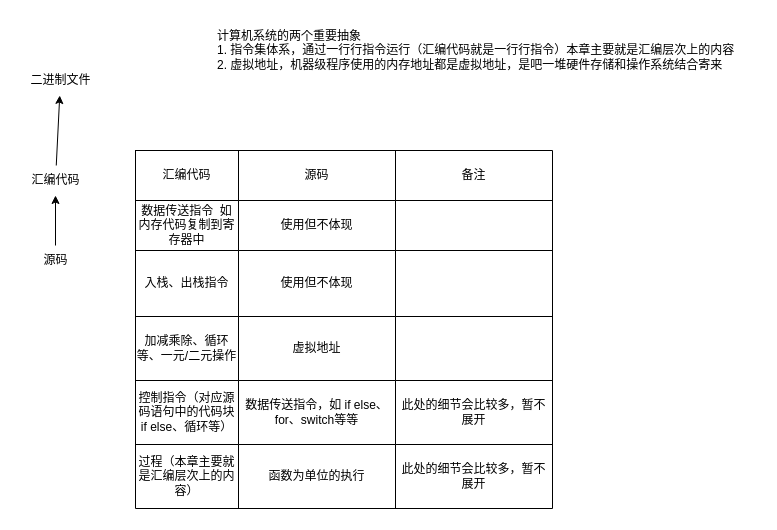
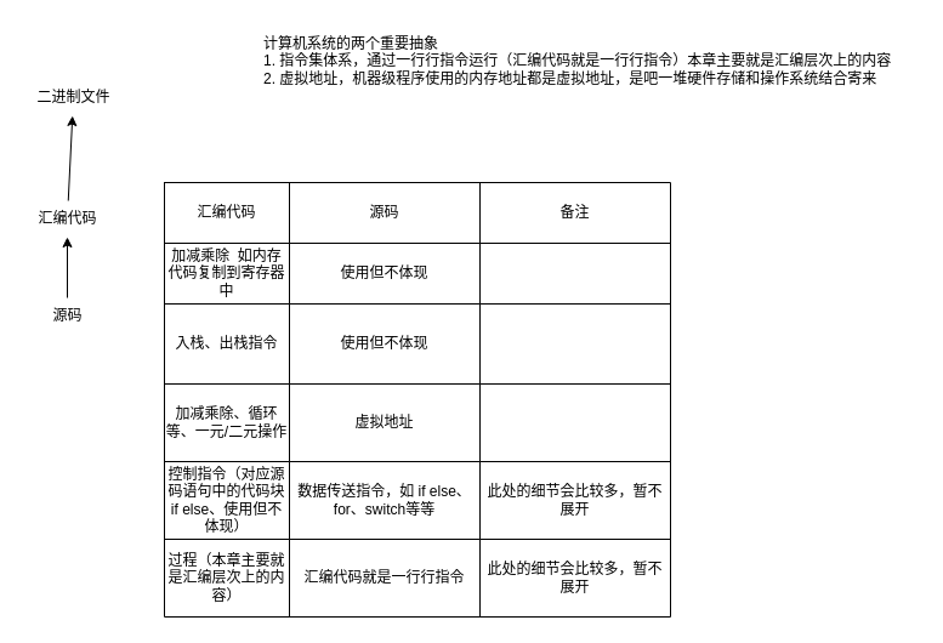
- <mxCell id="14" value="&lt;span style=&quot;&quot;&gt;数据传送指令&amp;nbsp; 如内存代码复制到寄存器中&lt;/span&gt;" style="shape=partialRectangle;html=1;whiteSpace=wrap;connectable=0;overflow=hidden;fillColor=none;top=0;left=0;bottom=0;right=0;pointerEvents=1;" vertex="1" parent="13"><mxGeometry width="103" height="50" as="geometry"><mxRectangle width="103" height="50" as="alternateBounds" /></mxGeometry></mxCell>
+ <mxCell id="14" value="&lt;span style=&quot;&quot;&gt;加减乘除&amp;nbsp; 如内存代码复制到寄存器中&lt;/span&gt;" style="shape=partialRectangle;html=1;whiteSpace=wrap;connectable=0;overflow=hidden;fillColor=none;top=0;left=0;bottom=0;right=0;pointerEvents=1;" vertex="1" parent="13"><mxGeometry width="103" height="50" as="geometry"><mxRectangle width="103" height="50" as="alternateBounds" /></mxGeometry></mxCell>
- <mxCell id="26" value="&lt;span style=&quot;text-align: left;&quot;&gt;控制指令（对应源码语句中的代码块if else、循环等）&lt;/span&gt;" style="shape=partialRectangle;html=1;whiteSpace=wrap;connectable=0;overflow=hidden;fillColor=none;top=0;left=0;bottom=0;right=0;pointerEvents=1;" vertex="1" parent="25"><mxGeometry width="103" height="64" as="geometry"><mxRectangle width="103" height="64" as="alternateBounds" /></mxGeometry></mxCell>
+ <mxCell id="26" value="&lt;span style=&quot;text-align: left;&quot;&gt;控制指令（对应源码语句中的代码块if else、使用但不体现）&lt;/span&gt;" style="shape=partialRectangle;html=1;whiteSpace=wrap;connectable=0;overflow=hidden;fillColor=none;top=0;left=0;bottom=0;right=0;pointerEvents=1;" vertex="1" parent="25"><mxGeometry width="103" height="64" as="geometry"><mxRectangle width="103" height="64" as="alternateBounds" /></mxGeometry></mxCell>
- <mxCell id="31" value="函数为单位的执行" style="shape=partialRectangle;html=1;whiteSpace=wrap;connectable=0;overflow=hidden;fillColor=none;top=0;left=0;bottom=0;right=0;pointerEvents=1;" vertex="1" parent="29"><mxGeometry x="103" width="157" height="64" as="geometry"><mxRectangle width="157" height="64" as="alternateBounds" /></mxGeometry></mxCell>
+ <mxCell id="31" value="汇编代码就是一行行指令" style="shape=partialRectangle;html=1;whiteSpace=wrap;connectable=0;overflow=hidden;fillColor=none;top=0;left=0;bottom=0;right=0;pointerEvents=1;" vertex="1" parent="29"><mxGeometry x="103" width="157" height="64" as="geometry"><mxRectangle width="157" height="64" as="alternateBounds" /></mxGeometry></mxCell>
